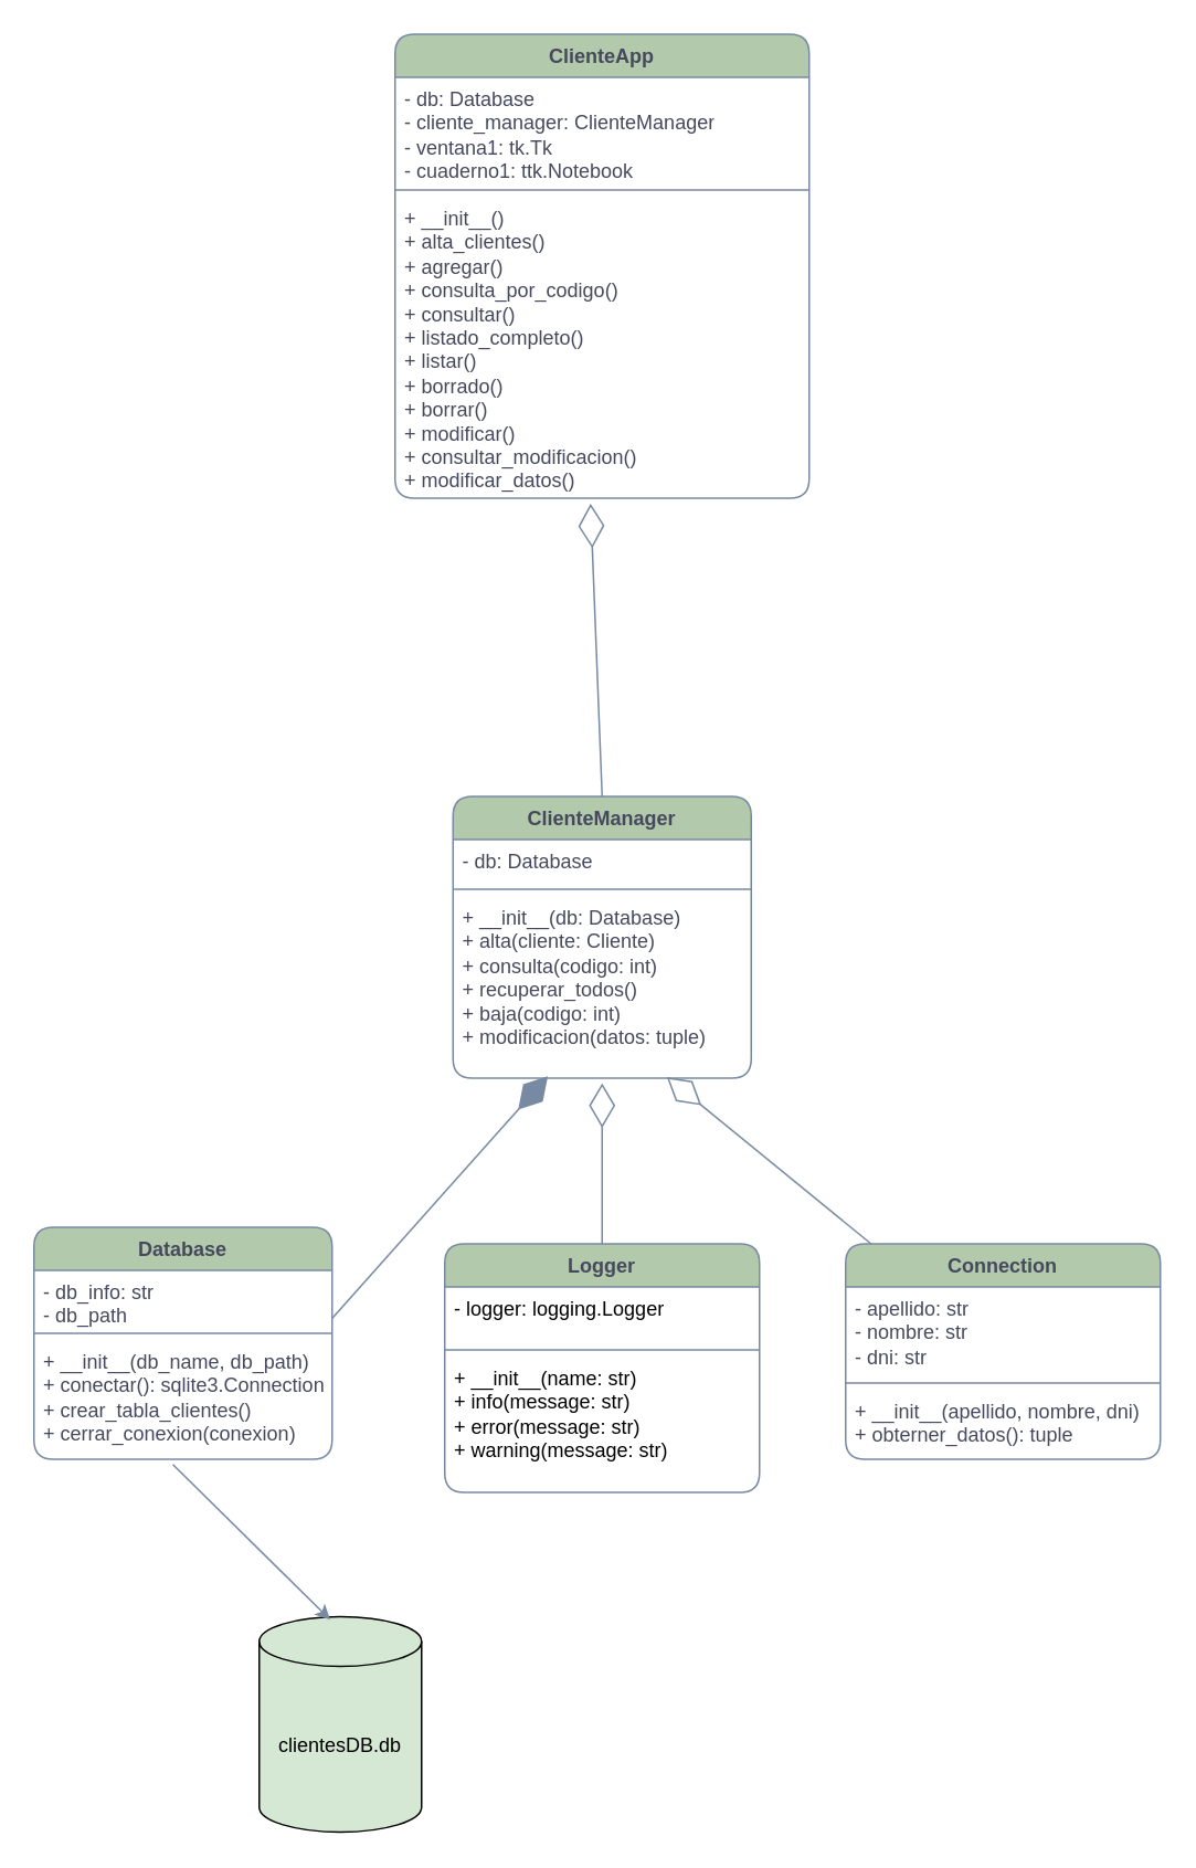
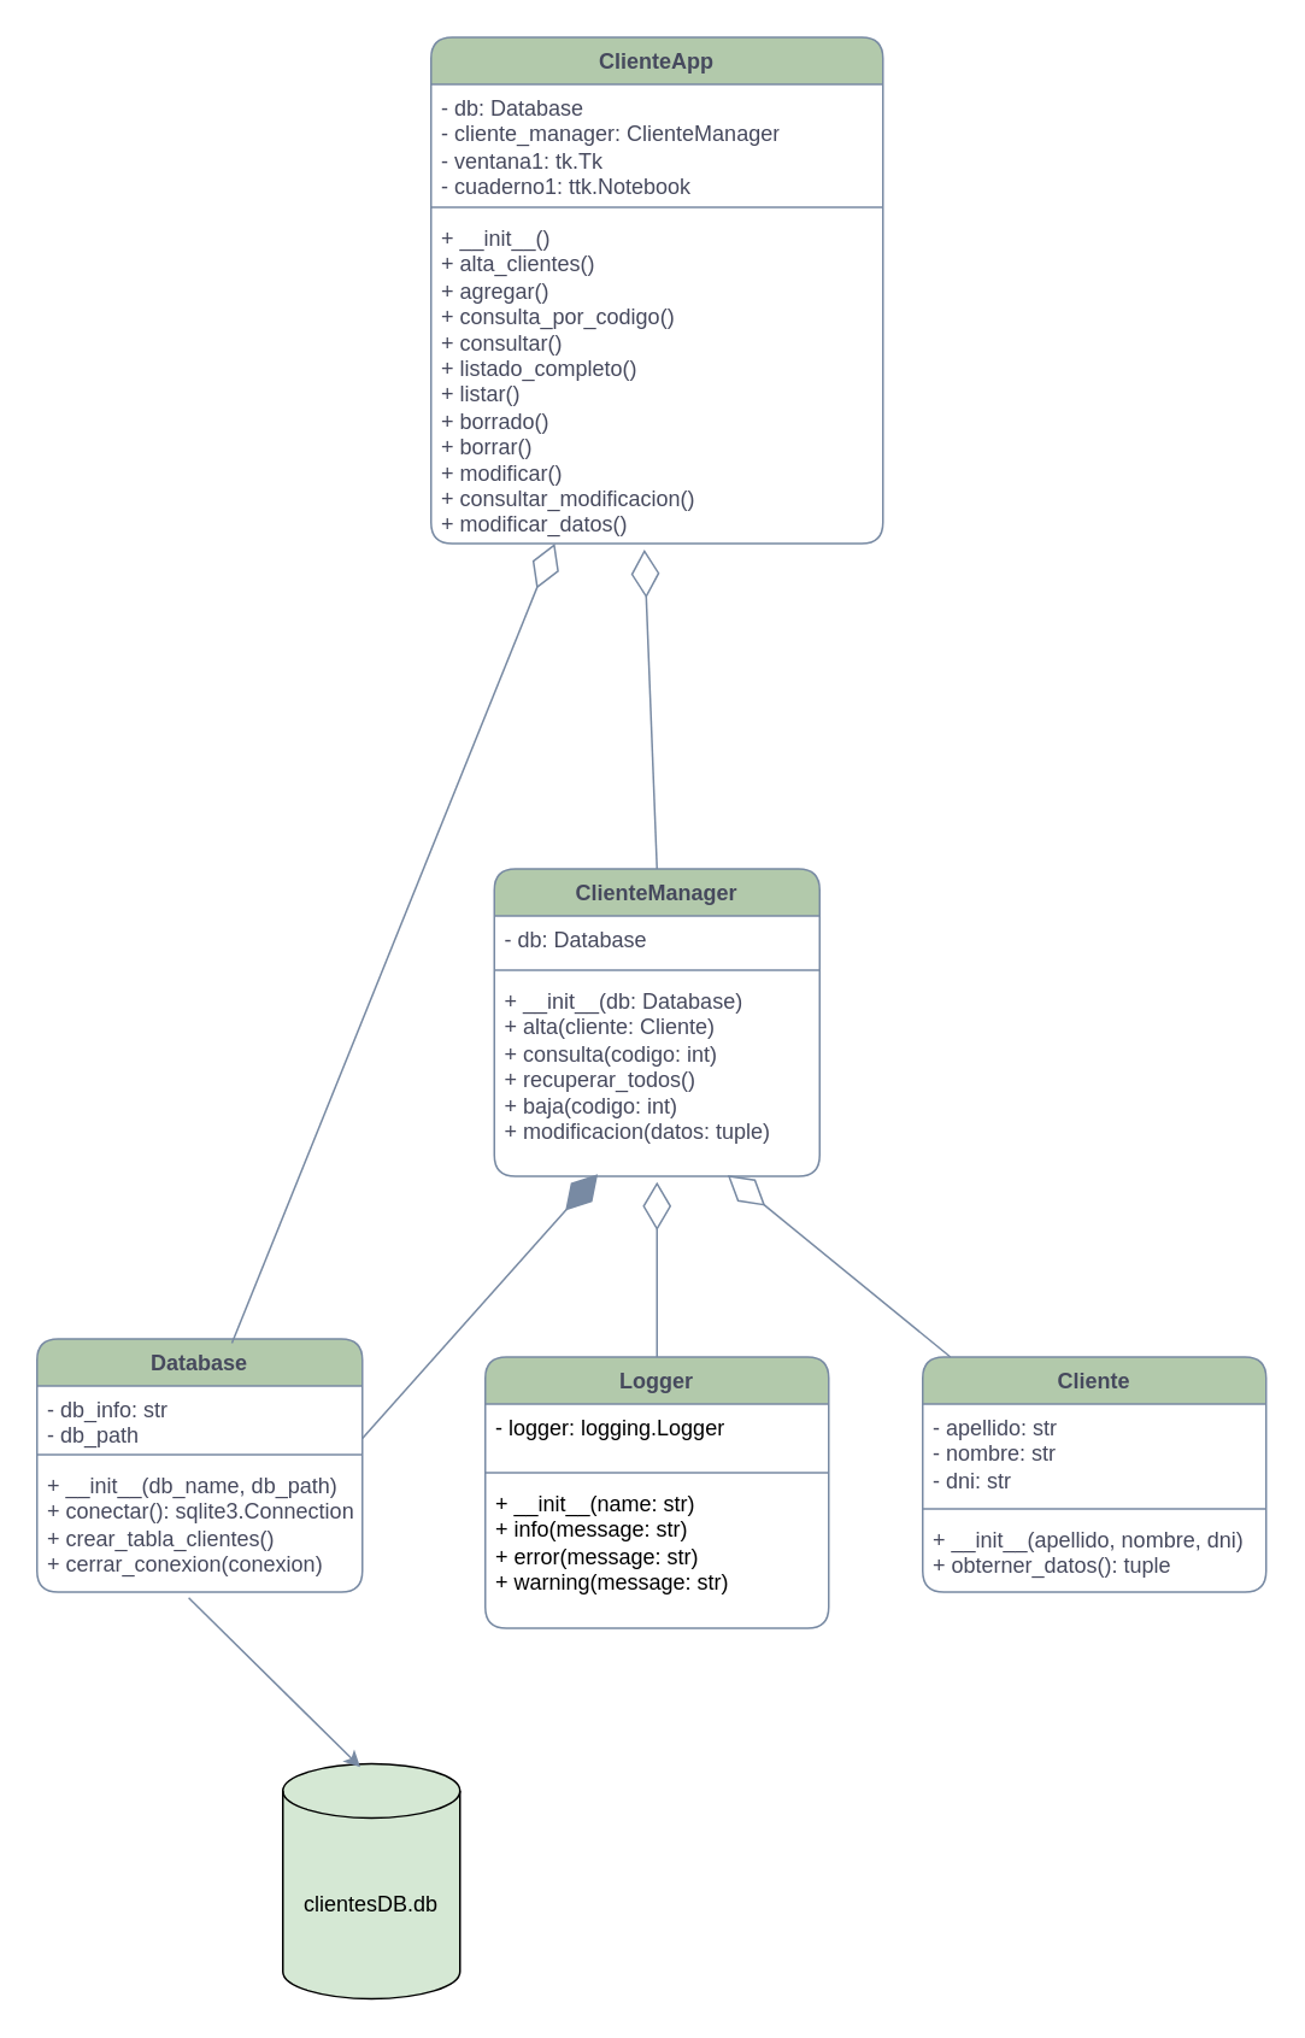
+ <mxCell id="20" value="" style="endArrow=diamondThin;endFill=0;endSize=24;html=1;rounded=1;strokeColor=#788AA3;exitX=0.599;exitY=0.017;exitDx=0;exitDy=0;exitPerimeter=0;labelBackgroundColor=none;fontColor=default;" parent="1" source="6" target="14" edge="1"><mxGeometry width="160" relative="1" as="geometry"><mxPoint x="250" y="205" as="sourcePoint" /><mxPoint x="378.98" y="248.2" as="targetPoint" /></mxGeometry></mxCell>
- <mxCell id="2" value="Connection" style="swimlane;fontStyle=1;align=center;verticalAlign=top;childLayout=stackLayout;horizontal=1;startSize=26;horizontalStack=0;resizeParent=1;resizeParentMax=0;resizeLast=0;collapsible=1;marginBottom=0;whiteSpace=wrap;html=1;labelBackgroundColor=none;fillColor=#B2C9AB;strokeColor=#788AA3;fontColor=#46495D;rounded=1;" parent="1" vertex="1"><mxGeometry x="510" y="750" width="190" height="130" as="geometry" /></mxCell>
+ <mxCell id="2" value="Cliente" style="swimlane;fontStyle=1;align=center;verticalAlign=top;childLayout=stackLayout;horizontal=1;startSize=26;horizontalStack=0;resizeParent=1;resizeParentMax=0;resizeLast=0;collapsible=1;marginBottom=0;whiteSpace=wrap;html=1;labelBackgroundColor=none;fillColor=#B2C9AB;strokeColor=#788AA3;fontColor=#46495D;rounded=1;" parent="1" vertex="1"><mxGeometry x="510" y="750" width="190" height="130" as="geometry" /></mxCell>
